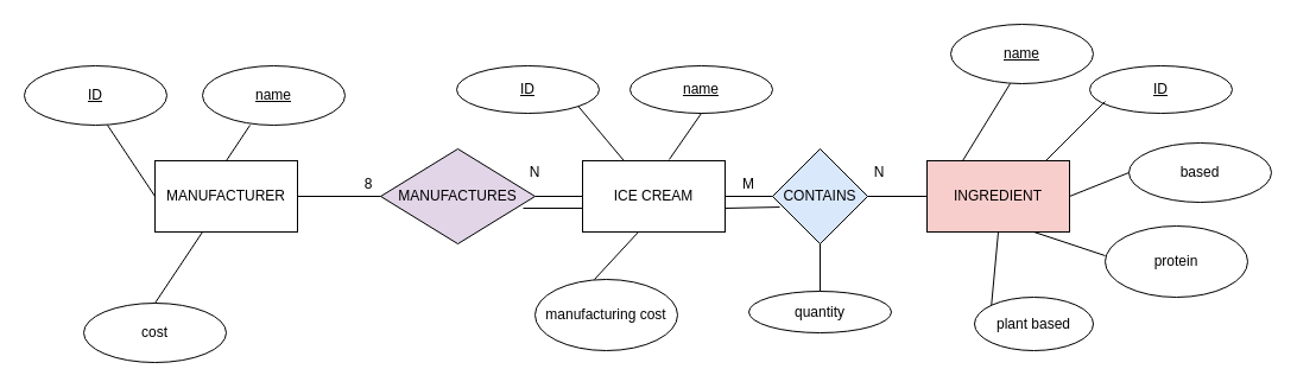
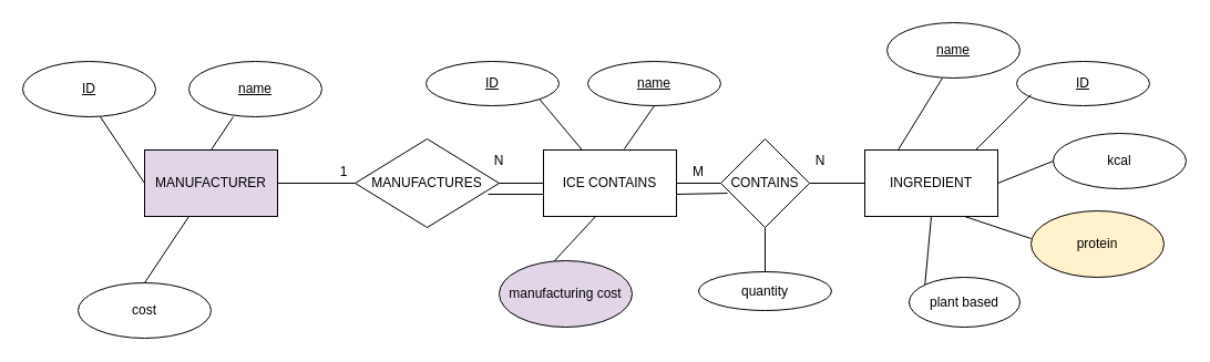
- <mxCell id="25" value="based" style="ellipse;whiteSpace=wrap;html=1;" vertex="1" parent="1"><mxGeometry x="950" y="120" width="120" height="50" as="geometry" /></mxCell>
+ <mxCell id="25" value="kcal" style="ellipse;whiteSpace=wrap;html=1;" vertex="1" parent="1"><mxGeometry x="950" y="120" width="120" height="50" as="geometry" /></mxCell>
- <mxCell id="12" value="8" style="text;html=1;strokeColor=none;fillColor=none;align=center;verticalAlign=middle;whiteSpace=wrap;rounded=0;" vertex="1" parent="1"><mxGeometry x="290" y="145" width="40" height="20" as="geometry" /></mxCell>
+ <mxCell id="12" value="1" style="text;html=1;strokeColor=none;fillColor=none;align=center;verticalAlign=middle;whiteSpace=wrap;rounded=0;" vertex="1" parent="1"><mxGeometry x="290" y="145" width="40" height="20" as="geometry" /></mxCell>
- <mxCell id="2" value="MANUFACTURER" style="rounded=0;whiteSpace=wrap;html=1;" vertex="1" parent="1"><mxGeometry x="130" y="135" width="120" height="60" as="geometry" /></mxCell>
+ <mxCell id="2" value="MANUFACTURER" style="rounded=0;whiteSpace=wrap;html=1;fillColor=#e1d5e7;" vertex="1" parent="1"><mxGeometry x="130" y="135" width="120" height="60" as="geometry" /></mxCell>
- <mxCell id="10" value="MANUFACTURES" style="rhombus;whiteSpace=wrap;html=1;fillColor=#e1d5e7;" vertex="1" parent="1"><mxGeometry x="320" y="125" width="130" height="80" as="geometry" /></mxCell>
+ <mxCell id="10" value="MANUFACTURES" style="rhombus;whiteSpace=wrap;html=1;" vertex="1" parent="1"><mxGeometry x="320" y="125" width="130" height="80" as="geometry" /></mxCell>
- <mxCell id="6" value="ICE CREAM" style="rounded=0;whiteSpace=wrap;html=1;" vertex="1" parent="1"><mxGeometry x="490" y="135" width="120" height="60" as="geometry" /></mxCell>
+ <mxCell id="6" value="ICE CONTAINS" style="rounded=0;whiteSpace=wrap;html=1;" vertex="1" parent="1"><mxGeometry x="490" y="135" width="120" height="60" as="geometry" /></mxCell>
- <mxCell id="16" value="CONTAINS" style="rhombus;whiteSpace=wrap;html=1;fillColor=#dae8fc;" vertex="1" parent="1"><mxGeometry x="650" y="125" width="80" height="80" as="geometry" /></mxCell>
+ <mxCell id="16" value="CONTAINS" style="rhombus;whiteSpace=wrap;html=1;" vertex="1" parent="1"><mxGeometry x="650" y="125" width="80" height="80" as="geometry" /></mxCell>
- <mxCell id="21" value="INGREDIENT" style="rounded=0;whiteSpace=wrap;html=1;fillColor=#f8cecc;" vertex="1" parent="1"><mxGeometry x="780" y="135" width="120" height="60" as="geometry" /></mxCell>
+ <mxCell id="21" value="INGREDIENT" style="rounded=0;whiteSpace=wrap;html=1;" vertex="1" parent="1"><mxGeometry x="780" y="135" width="120" height="60" as="geometry" /></mxCell>
- <mxCell id="26" value="protein" style="ellipse;whiteSpace=wrap;html=1;" vertex="1" parent="1"><mxGeometry x="930" y="190" width="120" height="60" as="geometry" /></mxCell>
+ <mxCell id="26" value="protein" style="ellipse;whiteSpace=wrap;html=1;fillColor=#fff2cc;" vertex="1" parent="1"><mxGeometry x="930" y="190" width="120" height="60" as="geometry" /></mxCell>
- <mxCell id="9" value="manufacturing cost" style="ellipse;whiteSpace=wrap;html=1;" vertex="1" parent="1"><mxGeometry x="450" y="235" width="120" height="60" as="geometry" /></mxCell>
+ <mxCell id="9" value="manufacturing cost" style="ellipse;whiteSpace=wrap;html=1;fillColor=#e1d5e7;" vertex="1" parent="1"><mxGeometry x="450" y="235" width="120" height="60" as="geometry" /></mxCell>
